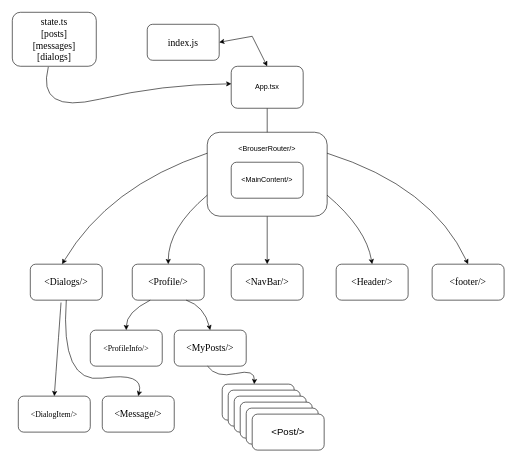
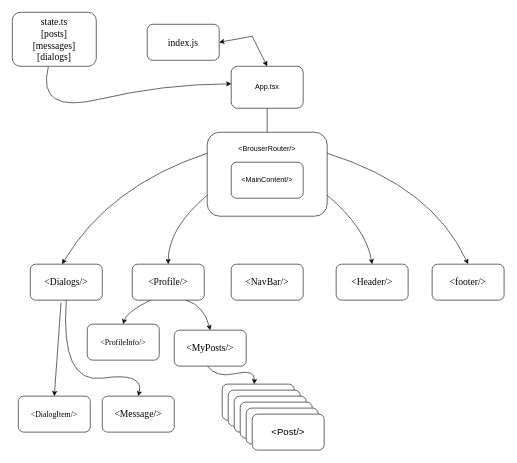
- <mxCell id="5" style="edgeStyle=orthogonalEdgeStyle;rounded=0;orthogonalLoop=1;jettySize=auto;html=1;exitX=0.5;exitY=1;exitDx=0;exitDy=0;entryX=0.5;entryY=0;entryDx=0;entryDy=0;" parent="1" source="6" target="11" edge="1"><mxGeometry relative="1" as="geometry" /></mxCell>
- <mxCell id="17" value="&lt;font face=&quot;Lucida Console&quot; style=&quot;font-size: 13px;&quot;&gt;&amp;lt;ProfileInfo/&amp;gt;&lt;/font&gt;" style="rounded=1;whiteSpace=wrap;html=1;fontSize=16;" parent="1" vertex="1"><mxGeometry x="150" y="550" width="120" height="60" as="geometry" /></mxCell>
+ <mxCell id="17" value="&lt;font face=&quot;Lucida Console&quot; style=&quot;font-size: 13px;&quot;&gt;&amp;lt;ProfileInfo/&amp;gt;&lt;/font&gt;" style="rounded=1;whiteSpace=wrap;html=1;fontSize=16;" parent="1" vertex="1"><mxGeometry x="145" y="540" width="120" height="60" as="geometry" /></mxCell>
